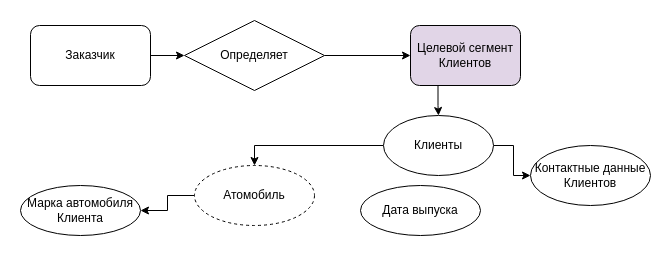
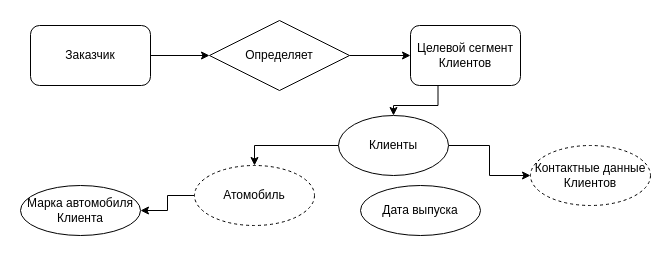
- <mxCell id="7" value="Определяет" style="rhombus;whiteSpace=wrap;html=1;" vertex="1" parent="1"><mxGeometry x="184" y="20" width="140" height="70" as="geometry" /></mxCell>
+ <mxCell id="7" value="Определяет" style="rhombus;whiteSpace=wrap;html=1;" vertex="1" parent="1"><mxGeometry x="209" y="20" width="140" height="70" as="geometry" /></mxCell>
- <mxCell id="3" value="Целевой сегмент Клиентов" style="rounded=1;whiteSpace=wrap;html=1;fillColor=#e1d5e7;" vertex="1" parent="1"><mxGeometry x="410" y="25" width="110" height="60" as="geometry" /></mxCell>
+ <mxCell id="3" value="Целевой сегмент Клиентов" style="rounded=1;whiteSpace=wrap;html=1;" vertex="1" parent="1"><mxGeometry x="410" y="25" width="110" height="60" as="geometry" /></mxCell>
- <mxCell id="10" value="Клиенты" style="ellipse;whiteSpace=wrap;html=1;" vertex="1" parent="1"><mxGeometry x="383" y="115" width="110" height="60" as="geometry" /></mxCell>
+ <mxCell id="10" value="Клиенты" style="ellipse;whiteSpace=wrap;html=1;" vertex="1" parent="1"><mxGeometry x="338" y="115" width="110" height="60" as="geometry" /></mxCell>
- <mxCell id="13" value="Контактные данные Клиентов" style="ellipse;whiteSpace=wrap;html=1;" vertex="1" parent="1"><mxGeometry x="530" y="145" width="120" height="60" as="geometry" /></mxCell>
+ <mxCell id="13" value="Контактные данные Клиентов" style="ellipse;whiteSpace=wrap;html=1;dashed=1;" vertex="1" parent="1"><mxGeometry x="530" y="145" width="120" height="60" as="geometry" /></mxCell>
